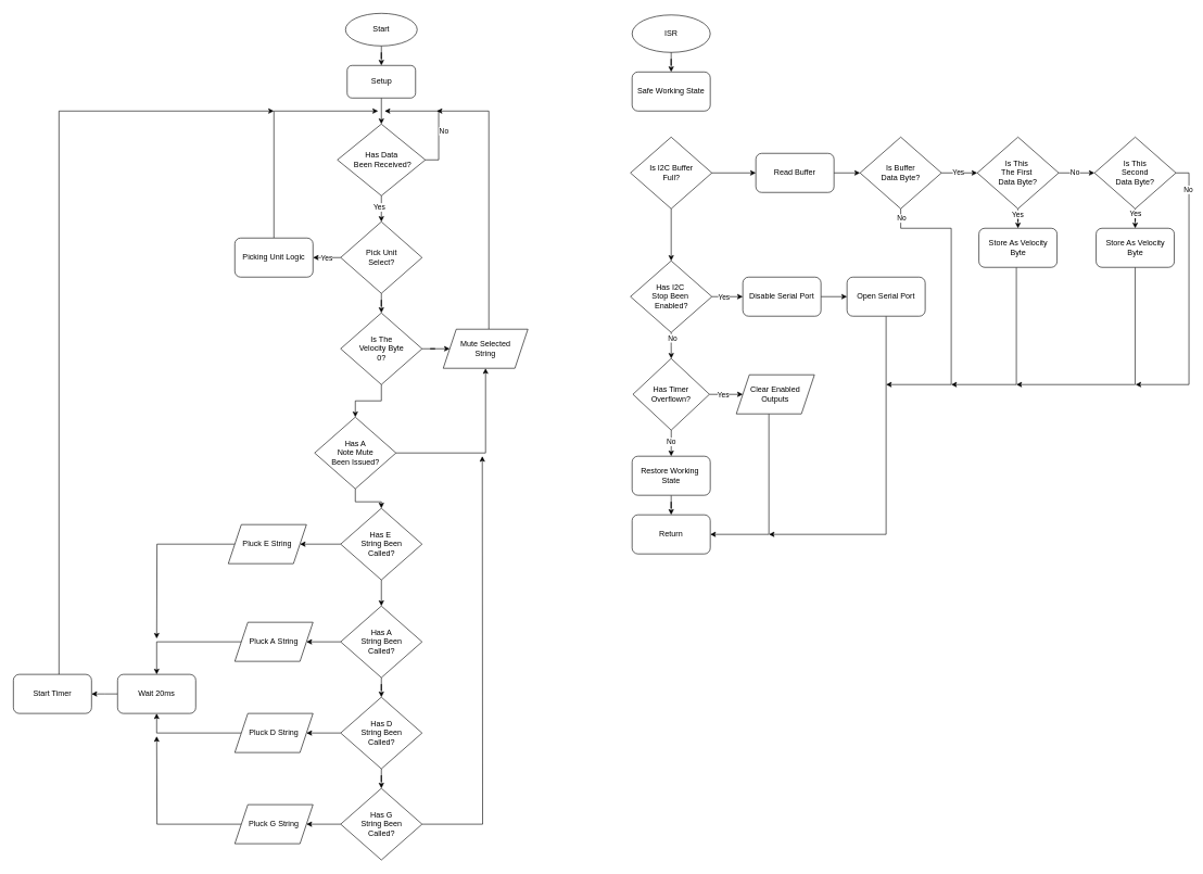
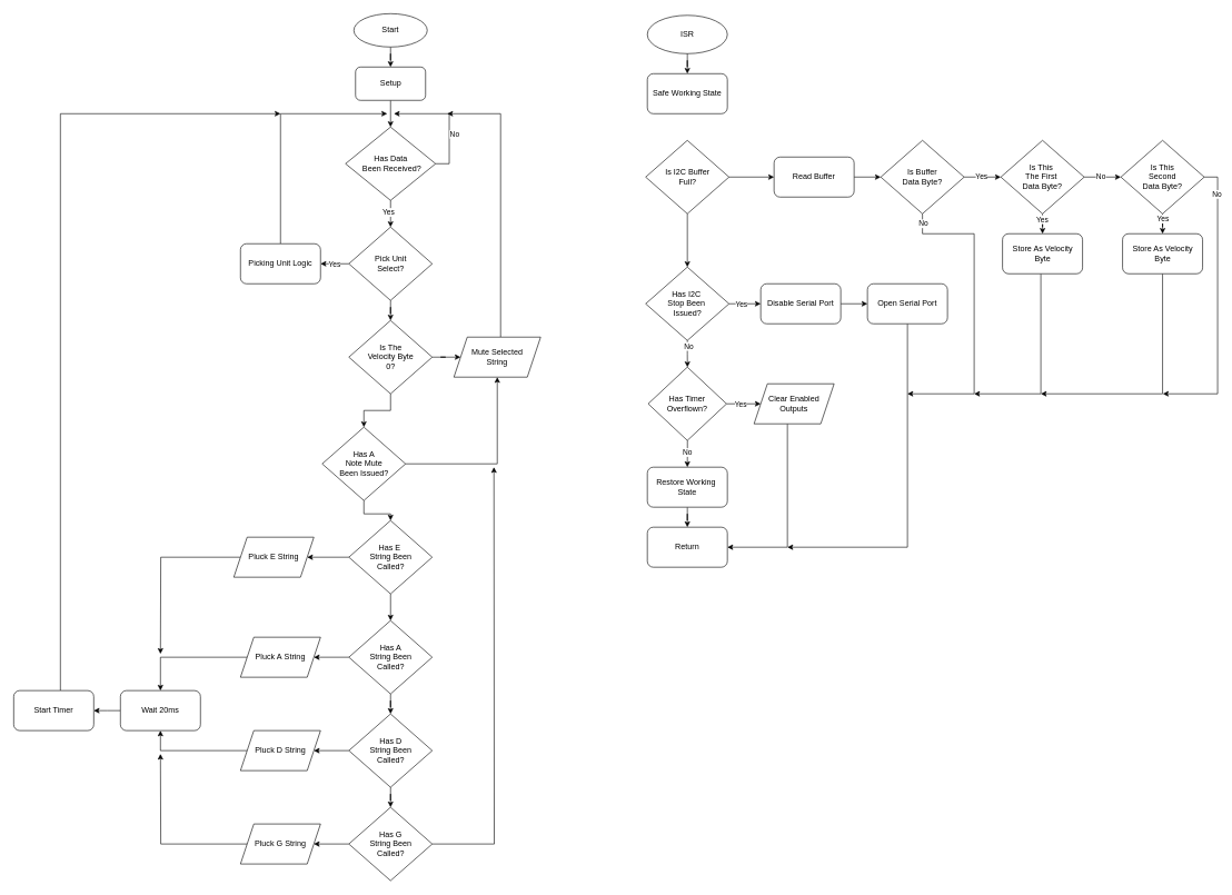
- <mxCell id="57" value="Has I2C&amp;nbsp;&lt;div&gt;Stop Been&amp;nbsp;&lt;/div&gt;&lt;div&gt;Enabled?&lt;/div&gt;" style="rhombus;whiteSpace=wrap;html=1;" parent="1" vertex="1"><mxGeometry x="967.5" y="400" width="125" height="110" as="geometry" /></mxCell>
+ <mxCell id="57" value="Has I2C&amp;nbsp;&lt;div&gt;Stop Been&amp;nbsp;&lt;/div&gt;&lt;div&gt;Issued?&lt;/div&gt;" style="rhombus;whiteSpace=wrap;html=1;" parent="1" vertex="1"><mxGeometry x="967.5" y="400" width="125" height="110" as="geometry" /></mxCell>
